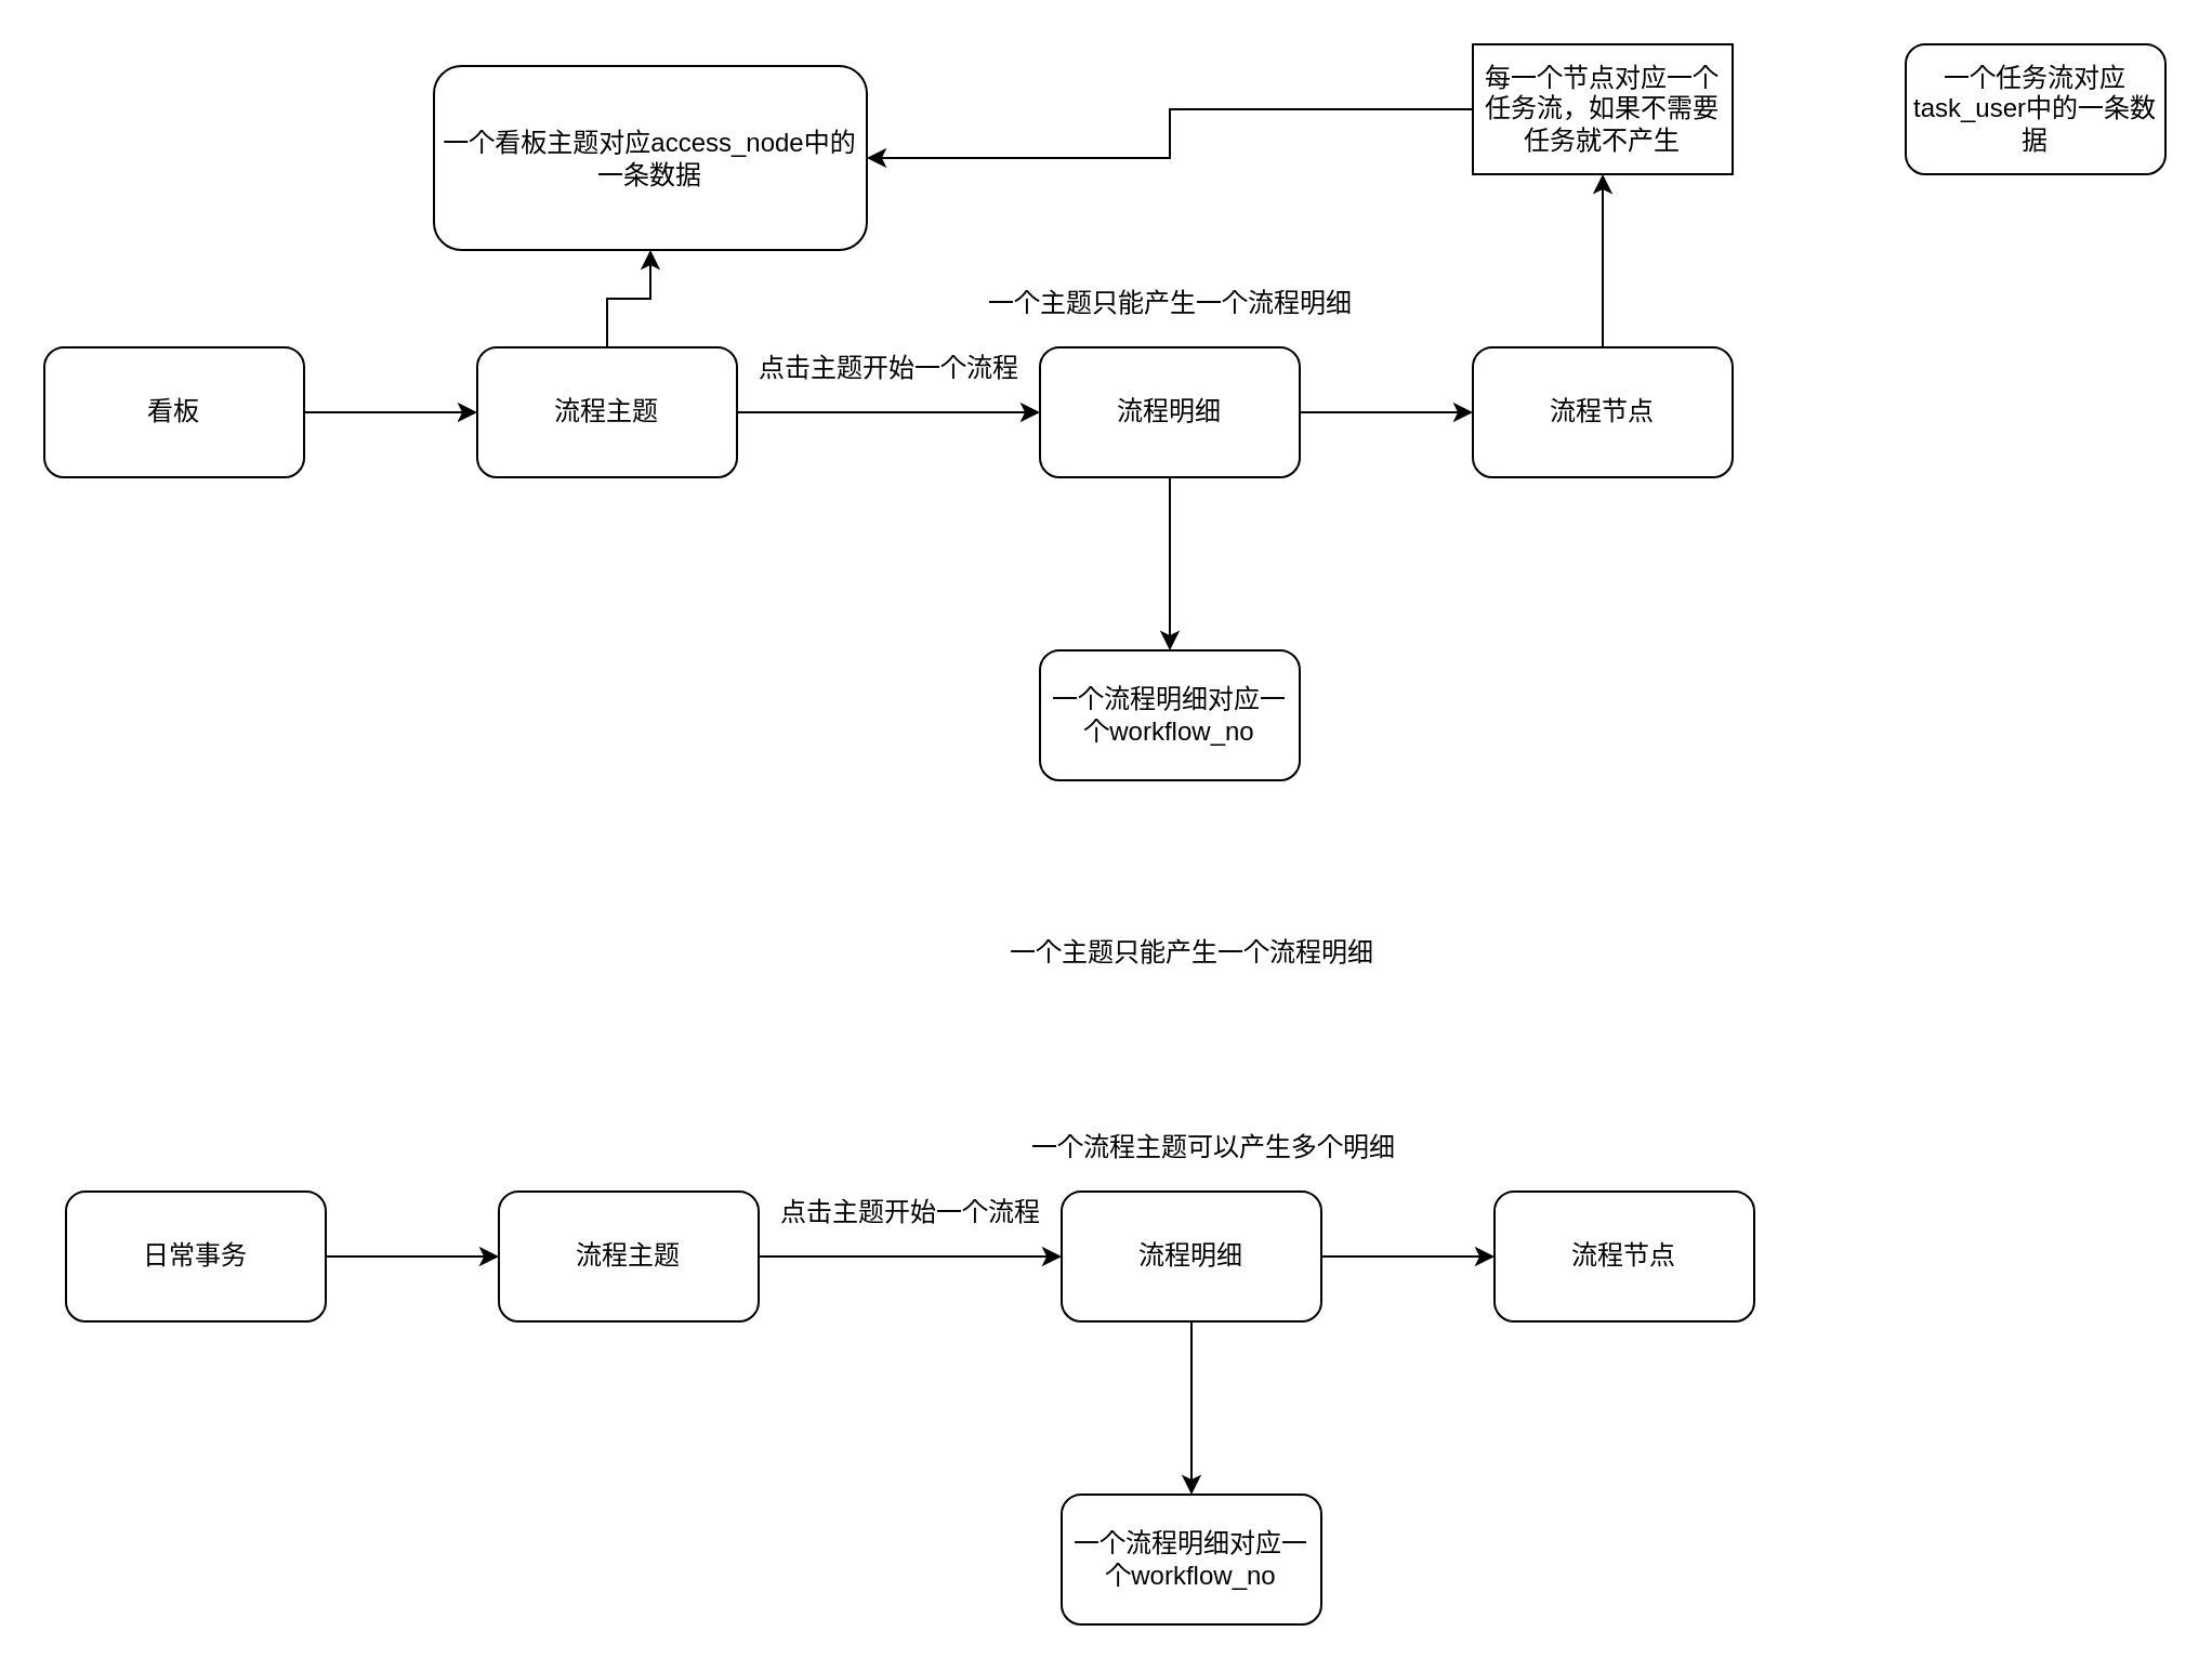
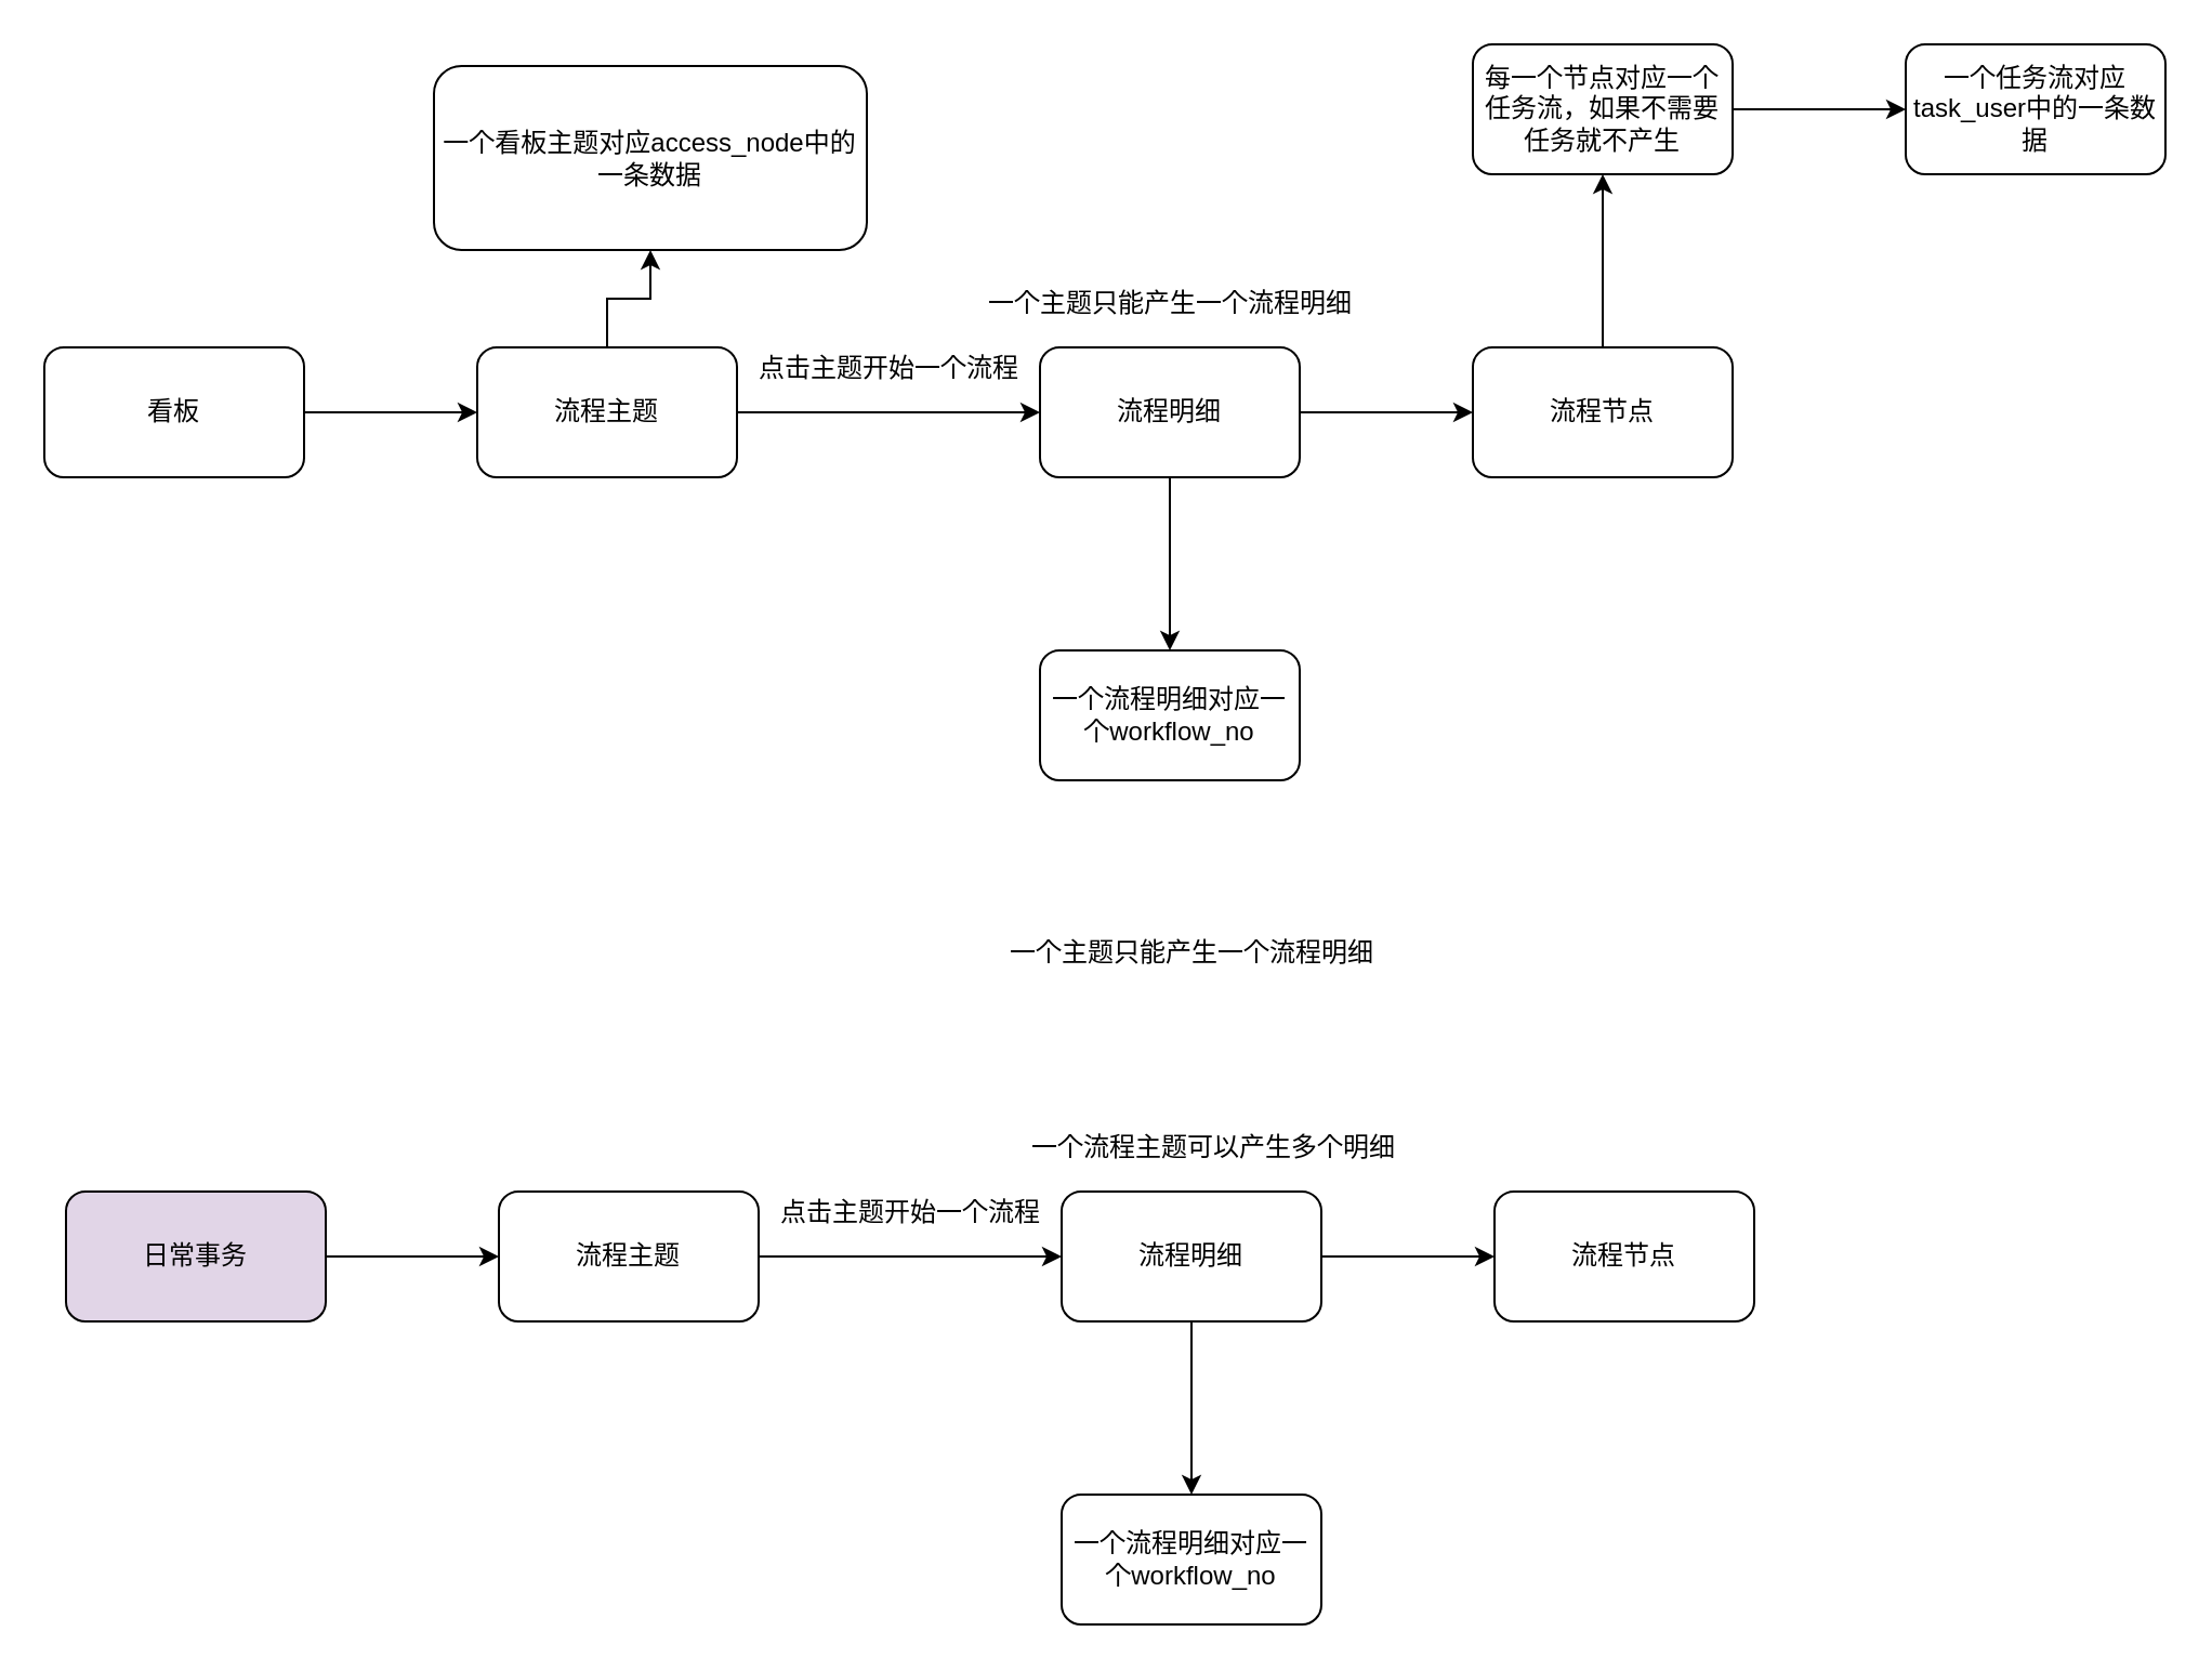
- <mxCell id="29" value="每一个节点对应一个任务流，如果不需要任务就不产生" style="whiteSpace=wrap;html=1;rounded=0;" vertex="1" parent="1"><mxGeometry x="680" y="20" width="120" height="60" as="geometry" /></mxCell>
+ <mxCell id="29" value="每一个节点对应一个任务流，如果不需要任务就不产生" style="whiteSpace=wrap;html=1;rounded=1;" vertex="1" parent="1"><mxGeometry x="680" y="20" width="120" height="60" as="geometry" /></mxCell>
- <mxCell id="28" value="" style="edgeStyle=orthogonalEdgeStyle;rounded=0;orthogonalLoop=1;jettySize=auto;html=1;" edge="1" parent="1" source="29" target="27"><mxGeometry relative="1" as="geometry" /></mxCell>
+ <mxCell id="28" value="" style="edgeStyle=orthogonalEdgeStyle;rounded=0;orthogonalLoop=1;jettySize=auto;html=1;" edge="1" parent="1" source="29" target="30"><mxGeometry relative="1" as="geometry" /></mxCell>
- <mxCell id="14" value="日常事务" style="rounded=1;whiteSpace=wrap;html=1;" vertex="1" parent="1"><mxGeometry x="30" y="550" width="120" height="60" as="geometry" /></mxCell>
+ <mxCell id="14" value="日常事务" style="rounded=1;whiteSpace=wrap;html=1;fillColor=#e1d5e7;" vertex="1" parent="1"><mxGeometry x="30" y="550" width="120" height="60" as="geometry" /></mxCell>
